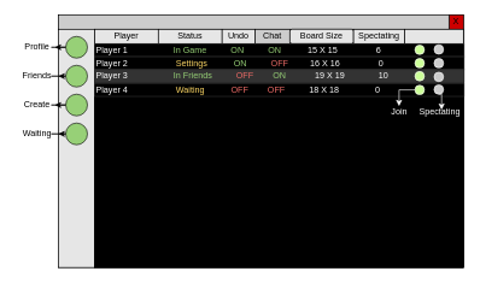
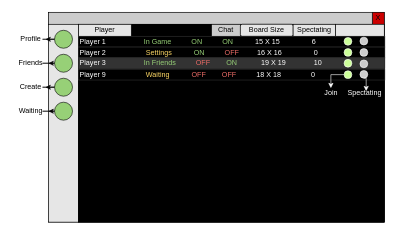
- <mxCell id="23" value="Status" style="rounded=0;whiteSpace=wrap;html=1;fillColor=#E6E6E6;strokeColor=#000000;" parent="1" vertex="1"><mxGeometry x="218" y="40" width="88" height="20" as="geometry" /></mxCell>
- <mxCell id="22" value="Undo" style="rounded=0;whiteSpace=wrap;html=1;fillColor=#E6E6E6;strokeColor=#000000;" parent="1" vertex="1"><mxGeometry x="306" y="40" width="46" height="20" as="geometry" /></mxCell>
- <mxCell id="31" value="&lt;span style=&quot;color: rgb(255 , 255 , 255) ; white-space: normal&quot;&gt;Player 4&amp;nbsp; &amp;nbsp; &amp;nbsp; &amp;nbsp; &amp;nbsp; &amp;nbsp; &amp;nbsp; &amp;nbsp; &amp;nbsp; &amp;nbsp; &lt;/span&gt;&lt;span style=&quot;white-space: normal&quot;&gt;&lt;font color=&quot;#ffd966&quot;&gt;Waiting&amp;nbsp;&lt;/font&gt;&lt;/span&gt;&lt;span style=&quot;color: rgb(255 , 255 , 255) ; white-space: normal&quot;&gt; &amp;nbsp; &amp;nbsp; &amp;nbsp; &amp;nbsp; &lt;/span&gt;&lt;span style=&quot;white-space: normal&quot;&gt;&lt;font color=&quot;#ea6b66&quot;&gt;&amp;nbsp;OFF&amp;nbsp; &amp;nbsp; &amp;nbsp; &amp;nbsp; OFF&lt;/font&gt;&lt;/span&gt;&lt;span style=&quot;color: rgb(255 , 255 , 255) ; white-space: normal&quot;&gt;&amp;nbsp; &amp;nbsp; &amp;nbsp; &amp;nbsp; &amp;nbsp; 18 X 18&amp;nbsp; &amp;nbsp; &amp;nbsp; &amp;nbsp; &amp;nbsp; &amp;nbsp; &amp;nbsp; &amp;nbsp;0&lt;/span&gt;" style="rounded=0;whiteSpace=wrap;html=1;strokeColor=#333333;fillColor=#000000;align=left;" parent="1" vertex="1"><mxGeometry x="130" y="115" width="511" height="18" as="geometry" /></mxCell>
+ <mxCell id="31" value="&lt;span style=&quot;color: rgb(255 , 255 , 255) ; white-space: normal&quot;&gt;Player 9&amp;nbsp; &amp;nbsp; &amp;nbsp; &amp;nbsp; &amp;nbsp; &amp;nbsp; &amp;nbsp; &amp;nbsp; &amp;nbsp; &amp;nbsp; &lt;/span&gt;&lt;span style=&quot;white-space: normal&quot;&gt;&lt;font color=&quot;#ffd966&quot;&gt;Waiting&amp;nbsp;&lt;/font&gt;&lt;/span&gt;&lt;span style=&quot;color: rgb(255 , 255 , 255) ; white-space: normal&quot;&gt; &amp;nbsp; &amp;nbsp; &amp;nbsp; &amp;nbsp; &lt;/span&gt;&lt;span style=&quot;white-space: normal&quot;&gt;&lt;font color=&quot;#ea6b66&quot;&gt;&amp;nbsp;OFF&amp;nbsp; &amp;nbsp; &amp;nbsp; &amp;nbsp; OFF&lt;/font&gt;&lt;/span&gt;&lt;span style=&quot;color: rgb(255 , 255 , 255) ; white-space: normal&quot;&gt;&amp;nbsp; &amp;nbsp; &amp;nbsp; &amp;nbsp; &amp;nbsp; 18 X 18&amp;nbsp; &amp;nbsp; &amp;nbsp; &amp;nbsp; &amp;nbsp; &amp;nbsp; &amp;nbsp; &amp;nbsp;0&lt;/span&gt;" style="rounded=0;whiteSpace=wrap;html=1;strokeColor=#333333;fillColor=#000000;align=left;" parent="1" vertex="1"><mxGeometry x="130" y="115" width="511" height="18" as="geometry" /></mxCell>
